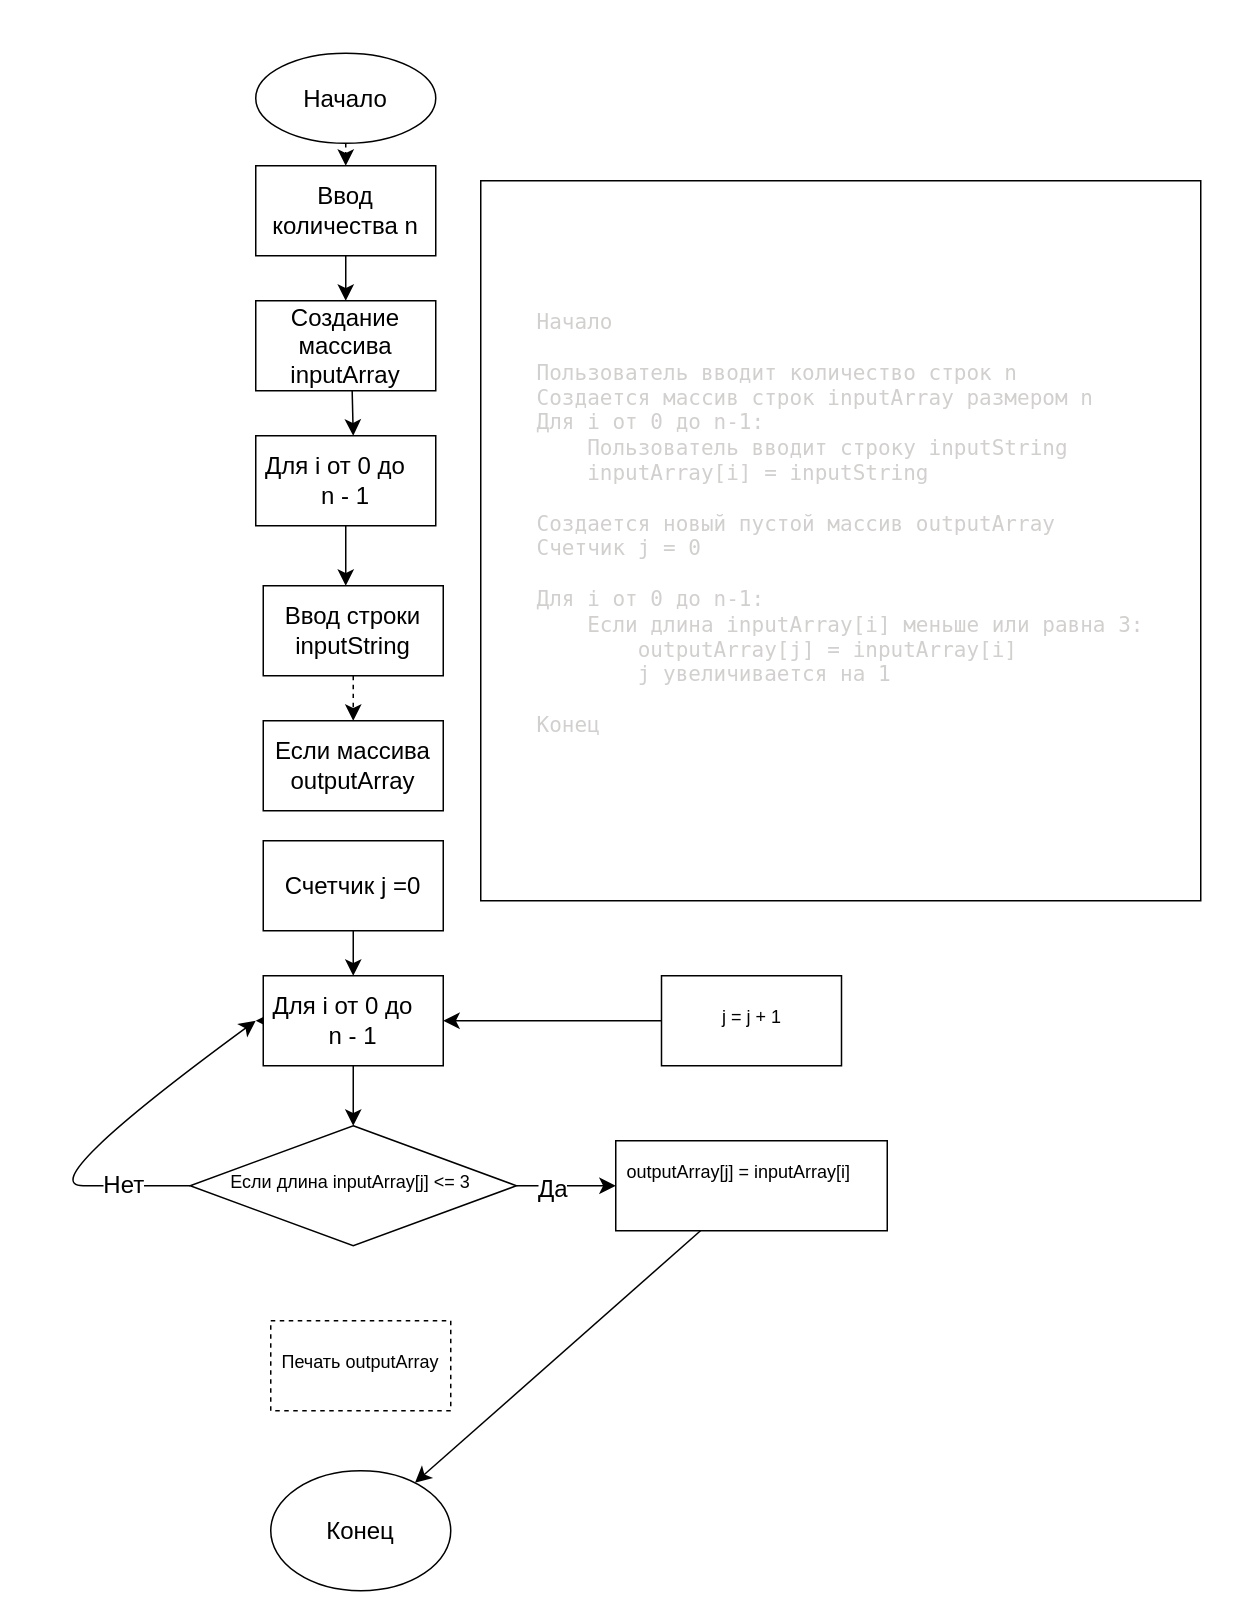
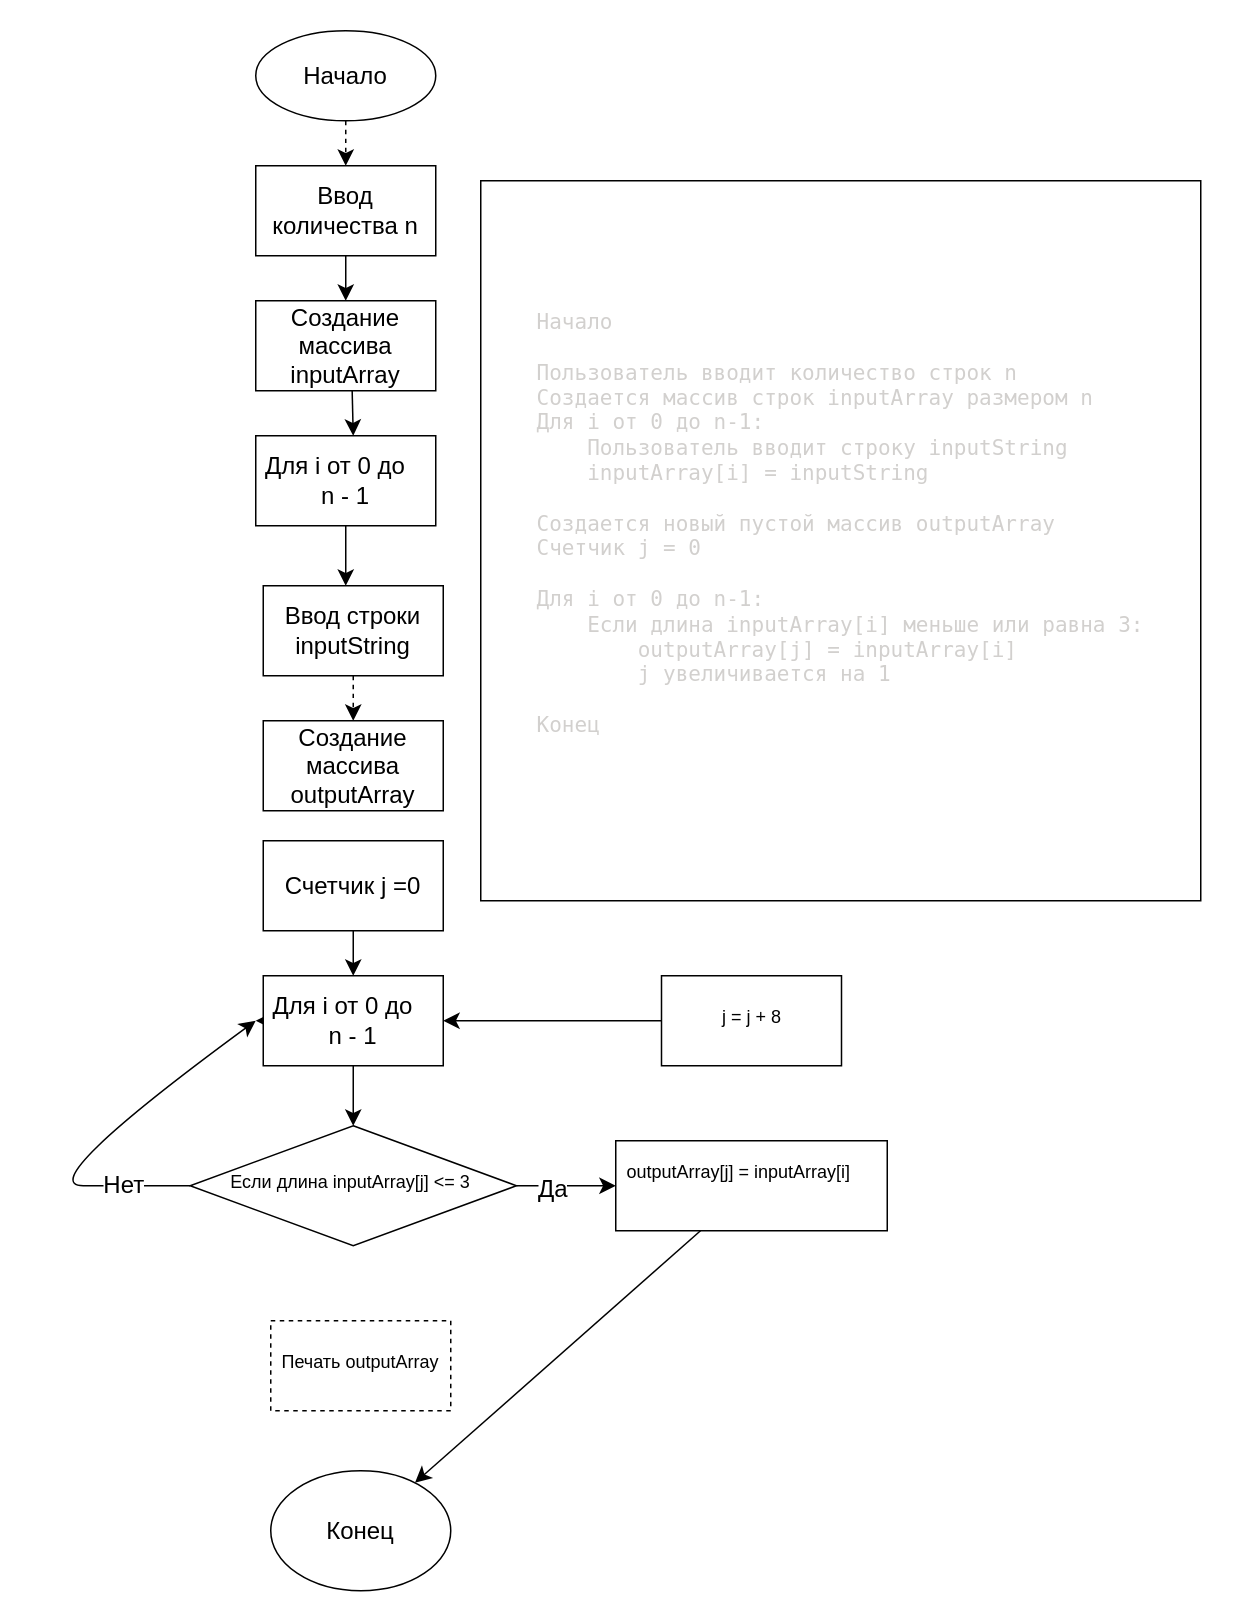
- <mxCell id="10" value="Начало" style="ellipse;whiteSpace=wrap;html=1;fontSize=16;" vertex="1" parent="1"><mxGeometry x="170" y="35" width="120" height="60" as="geometry" /></mxCell>
+ <mxCell id="10" value="Начало" style="ellipse;whiteSpace=wrap;html=1;fontSize=16;" vertex="1" parent="1"><mxGeometry x="170" y="20" width="120" height="60" as="geometry" /></mxCell>
- <mxCell id="19" value="Если массива outputArray" style="rounded=0;whiteSpace=wrap;html=1;fontSize=16;" vertex="1" parent="1"><mxGeometry x="175" y="480" width="120" height="60" as="geometry" /></mxCell>
+ <mxCell id="19" value="Создание массива outputArray" style="rounded=0;whiteSpace=wrap;html=1;fontSize=16;" vertex="1" parent="1"><mxGeometry x="175" y="480" width="120" height="60" as="geometry" /></mxCell>
- <mxCell id="27" value="j = j + 1" style="whiteSpace=wrap;html=1;shadow=0;strokeWidth=1;spacing=6;spacingTop=-4;" vertex="1" parent="1"><mxGeometry x="440.5" y="650" width="120" height="60" as="geometry" /></mxCell>
+ <mxCell id="27" value="j = j + 8" style="whiteSpace=wrap;html=1;shadow=0;strokeWidth=1;spacing=6;spacingTop=-4;" vertex="1" parent="1"><mxGeometry x="440.5" y="650" width="120" height="60" as="geometry" /></mxCell>
